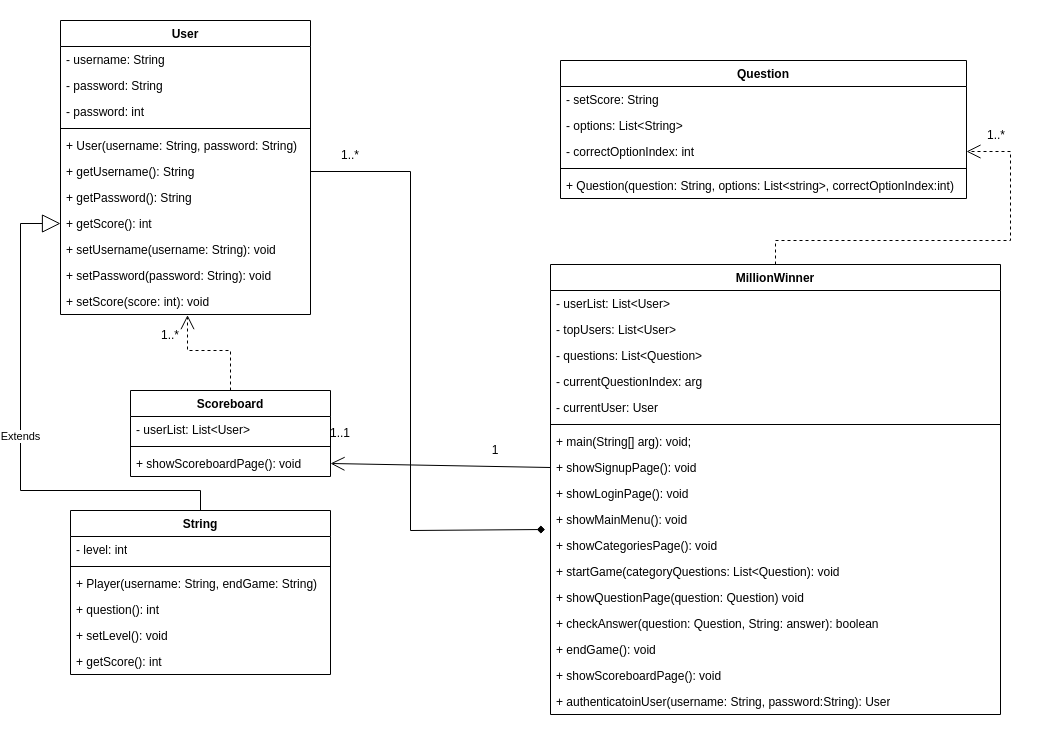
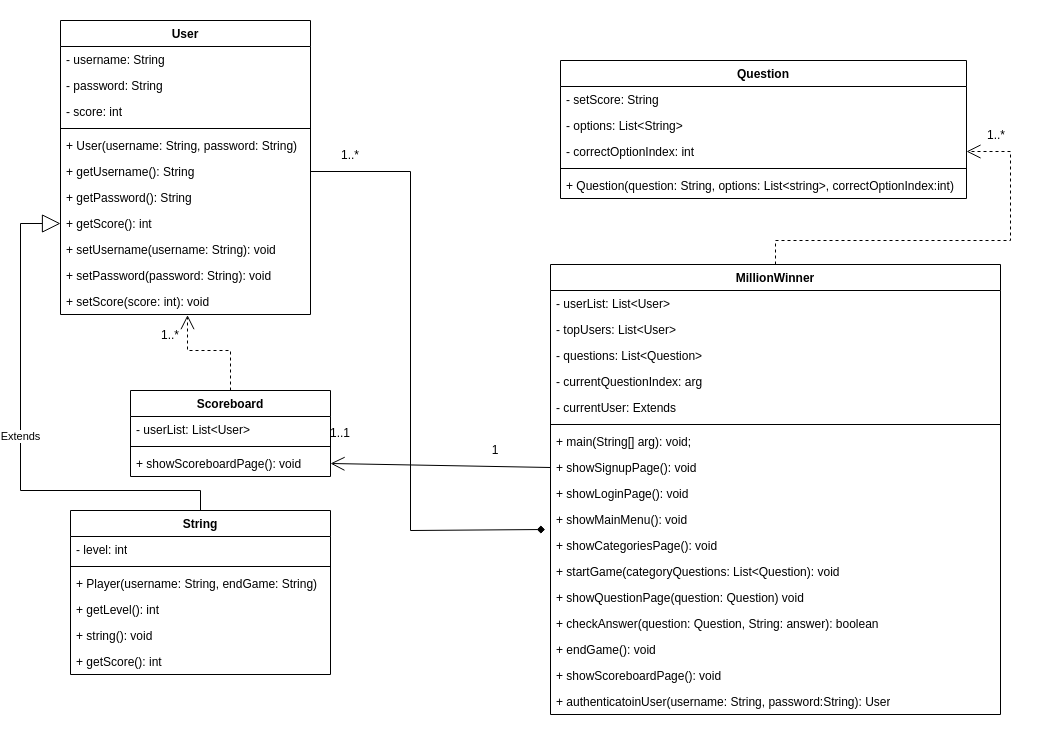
- <mxCell id="5" value="- password: int" style="text;strokeColor=none;fillColor=none;align=left;verticalAlign=top;spacingLeft=4;spacingRight=4;overflow=hidden;rotatable=0;points=[[0,0.5],[1,0.5]];portConstraint=eastwest;whiteSpace=wrap;html=1;" parent="2" vertex="1"><mxGeometry y="78" width="250" height="26" as="geometry" /></mxCell>
+ <mxCell id="5" value="- score: int" style="text;strokeColor=none;fillColor=none;align=left;verticalAlign=top;spacingLeft=4;spacingRight=4;overflow=hidden;rotatable=0;points=[[0,0.5],[1,0.5]];portConstraint=eastwest;whiteSpace=wrap;html=1;" parent="2" vertex="1"><mxGeometry y="78" width="250" height="26" as="geometry" /></mxCell>
- <mxCell id="29" value="- currentUser: User" style="text;strokeColor=none;fillColor=none;align=left;verticalAlign=top;spacingLeft=4;spacingRight=4;overflow=hidden;rotatable=0;points=[[0,0.5],[1,0.5]];portConstraint=eastwest;whiteSpace=wrap;html=1;" parent="24" vertex="1"><mxGeometry y="130" width="450" height="26" as="geometry" /></mxCell>
+ <mxCell id="29" value="- currentUser: Extends" style="text;strokeColor=none;fillColor=none;align=left;verticalAlign=top;spacingLeft=4;spacingRight=4;overflow=hidden;rotatable=0;points=[[0,0.5],[1,0.5]];portConstraint=eastwest;whiteSpace=wrap;html=1;" parent="24" vertex="1"><mxGeometry y="130" width="450" height="26" as="geometry" /></mxCell>
- <mxCell id="55" value="+ question(): int" style="text;strokeColor=none;fillColor=none;align=left;verticalAlign=top;spacingLeft=4;spacingRight=4;overflow=hidden;rotatable=0;points=[[0,0.5],[1,0.5]];portConstraint=eastwest;whiteSpace=wrap;html=1;" vertex="1" parent="51"><mxGeometry y="86" width="260" height="26" as="geometry" /></mxCell>
+ <mxCell id="55" value="+ getLevel(): int" style="text;strokeColor=none;fillColor=none;align=left;verticalAlign=top;spacingLeft=4;spacingRight=4;overflow=hidden;rotatable=0;points=[[0,0.5],[1,0.5]];portConstraint=eastwest;whiteSpace=wrap;html=1;" vertex="1" parent="51"><mxGeometry y="86" width="260" height="26" as="geometry" /></mxCell>
- <mxCell id="56" value="+ setLevel(): void" style="text;strokeColor=none;fillColor=none;align=left;verticalAlign=top;spacingLeft=4;spacingRight=4;overflow=hidden;rotatable=0;points=[[0,0.5],[1,0.5]];portConstraint=eastwest;whiteSpace=wrap;html=1;" vertex="1" parent="51"><mxGeometry y="112" width="260" height="26" as="geometry" /></mxCell>
+ <mxCell id="56" value="+ string(): void" style="text;strokeColor=none;fillColor=none;align=left;verticalAlign=top;spacingLeft=4;spacingRight=4;overflow=hidden;rotatable=0;points=[[0,0.5],[1,0.5]];portConstraint=eastwest;whiteSpace=wrap;html=1;" vertex="1" parent="51"><mxGeometry y="112" width="260" height="26" as="geometry" /></mxCell>
